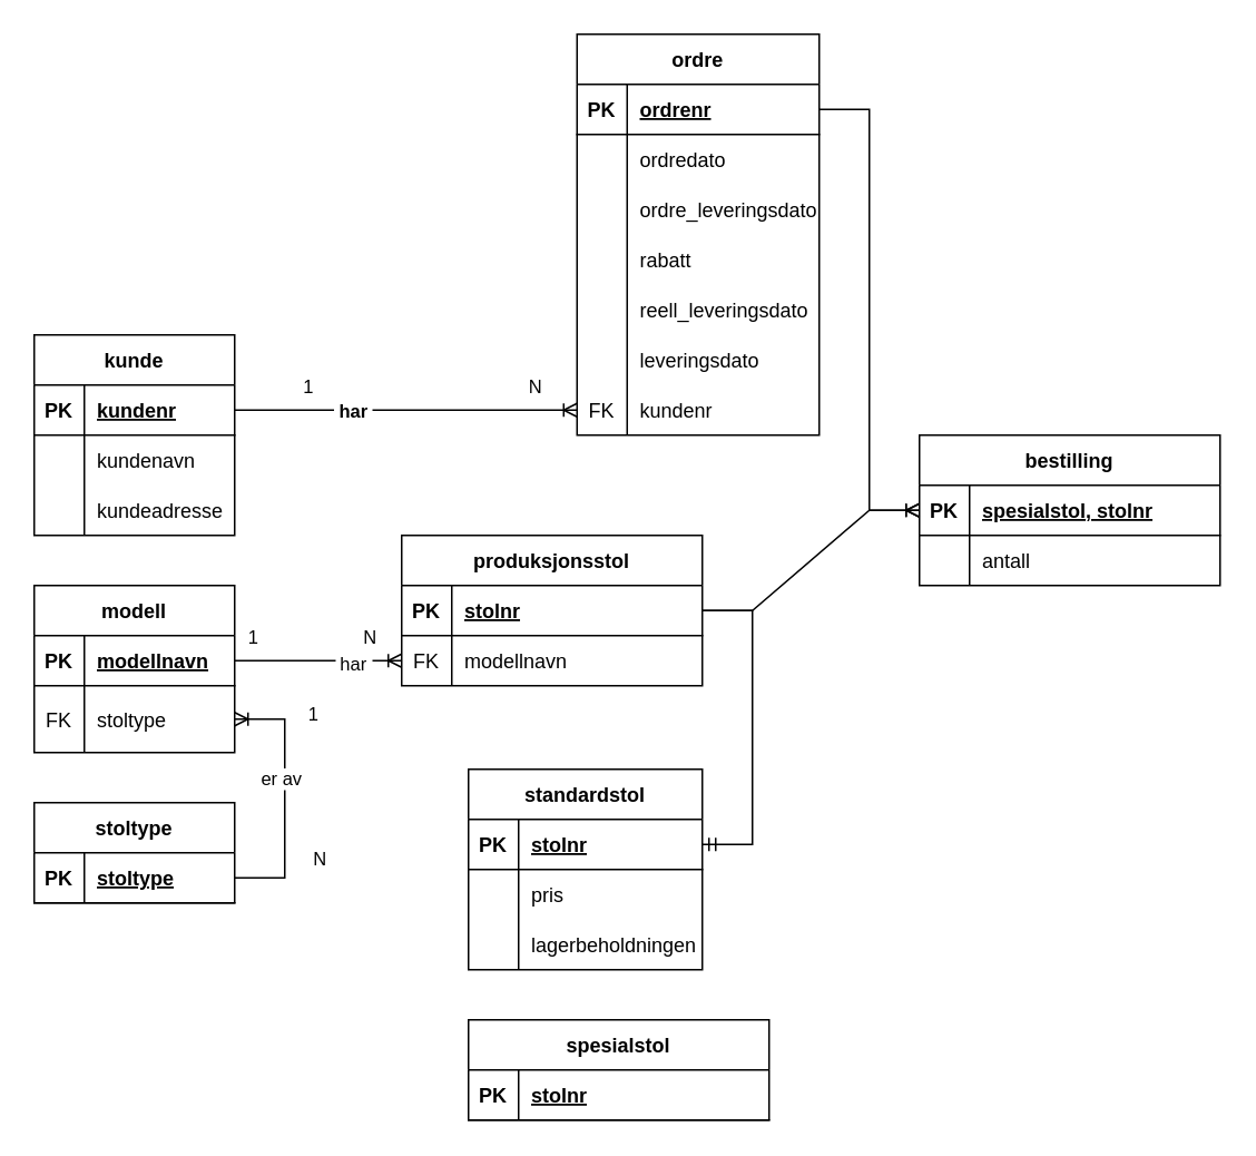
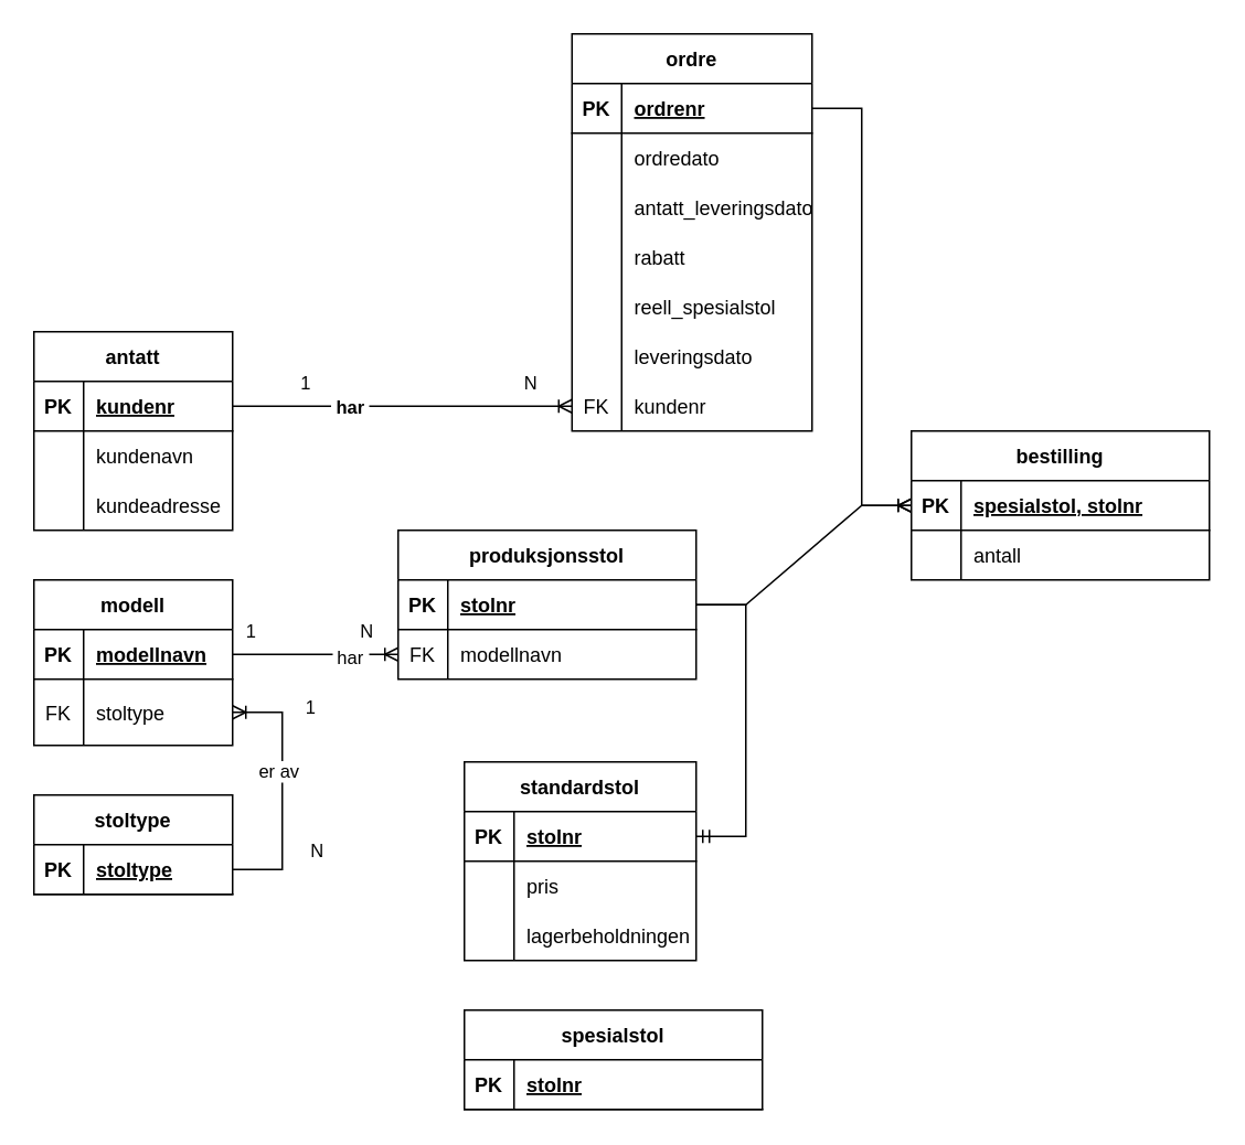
- <mxCell id="11" value="ordre_leveringsdato" style="shape=partialRectangle;connectable=0;fillColor=none;top=0;left=0;bottom=0;right=0;align=left;spacingLeft=6;overflow=hidden;" vertex="1" parent="9"><mxGeometry x="30" width="115" height="30" as="geometry"><mxRectangle width="115" height="30" as="alternateBounds" /></mxGeometry></mxCell>
+ <mxCell id="11" value="antatt_leveringsdato" style="shape=partialRectangle;connectable=0;fillColor=none;top=0;left=0;bottom=0;right=0;align=left;spacingLeft=6;overflow=hidden;" vertex="1" parent="9"><mxGeometry x="30" width="115" height="30" as="geometry"><mxRectangle width="115" height="30" as="alternateBounds" /></mxGeometry></mxCell>
- <mxCell id="17" value="reell_leveringsdato" style="shape=partialRectangle;connectable=0;fillColor=none;top=0;left=0;bottom=0;right=0;align=left;spacingLeft=6;overflow=hidden;" vertex="1" parent="15"><mxGeometry x="30" width="115" height="30" as="geometry"><mxRectangle width="115" height="30" as="alternateBounds" /></mxGeometry></mxCell>
+ <mxCell id="17" value="reell_spesialstol" style="shape=partialRectangle;connectable=0;fillColor=none;top=0;left=0;bottom=0;right=0;align=left;spacingLeft=6;overflow=hidden;" vertex="1" parent="15"><mxGeometry x="30" width="115" height="30" as="geometry"><mxRectangle width="115" height="30" as="alternateBounds" /></mxGeometry></mxCell>
- <mxCell id="24" value="kunde" style="shape=table;startSize=30;container=1;collapsible=1;childLayout=tableLayout;fixedRows=1;rowLines=0;fontStyle=1;align=center;resizeLast=1;" vertex="1" parent="1"><mxGeometry x="20" y="200" width="120" height="120" as="geometry" /></mxCell>
+ <mxCell id="24" value="antatt" style="shape=table;startSize=30;container=1;collapsible=1;childLayout=tableLayout;fixedRows=1;rowLines=0;fontStyle=1;align=center;resizeLast=1;" vertex="1" parent="1"><mxGeometry x="20" y="200" width="120" height="120" as="geometry" /></mxCell>
